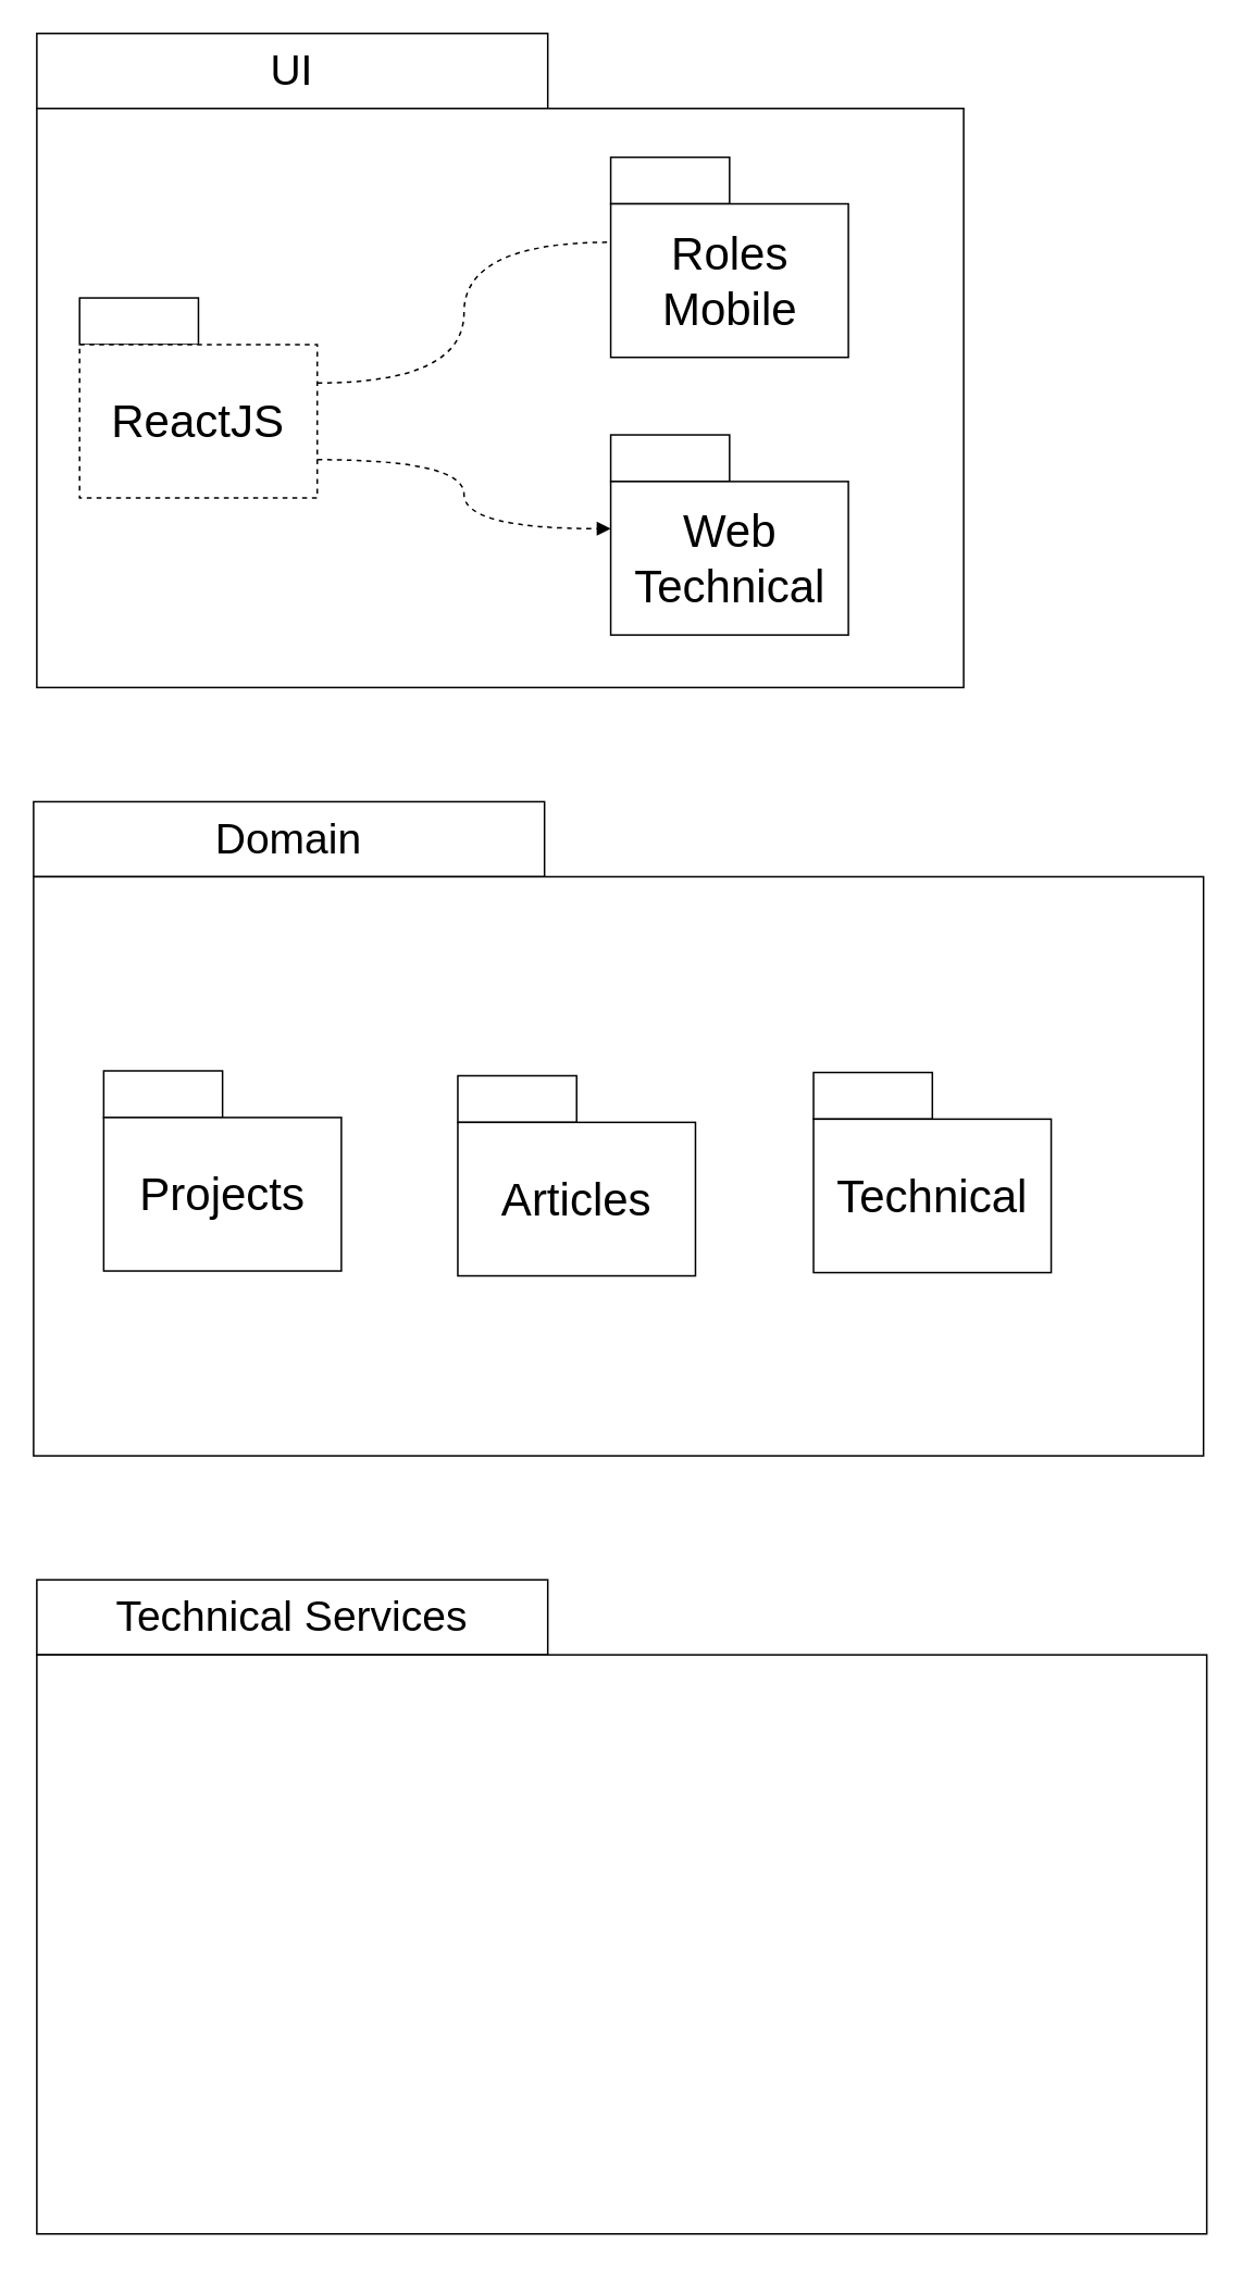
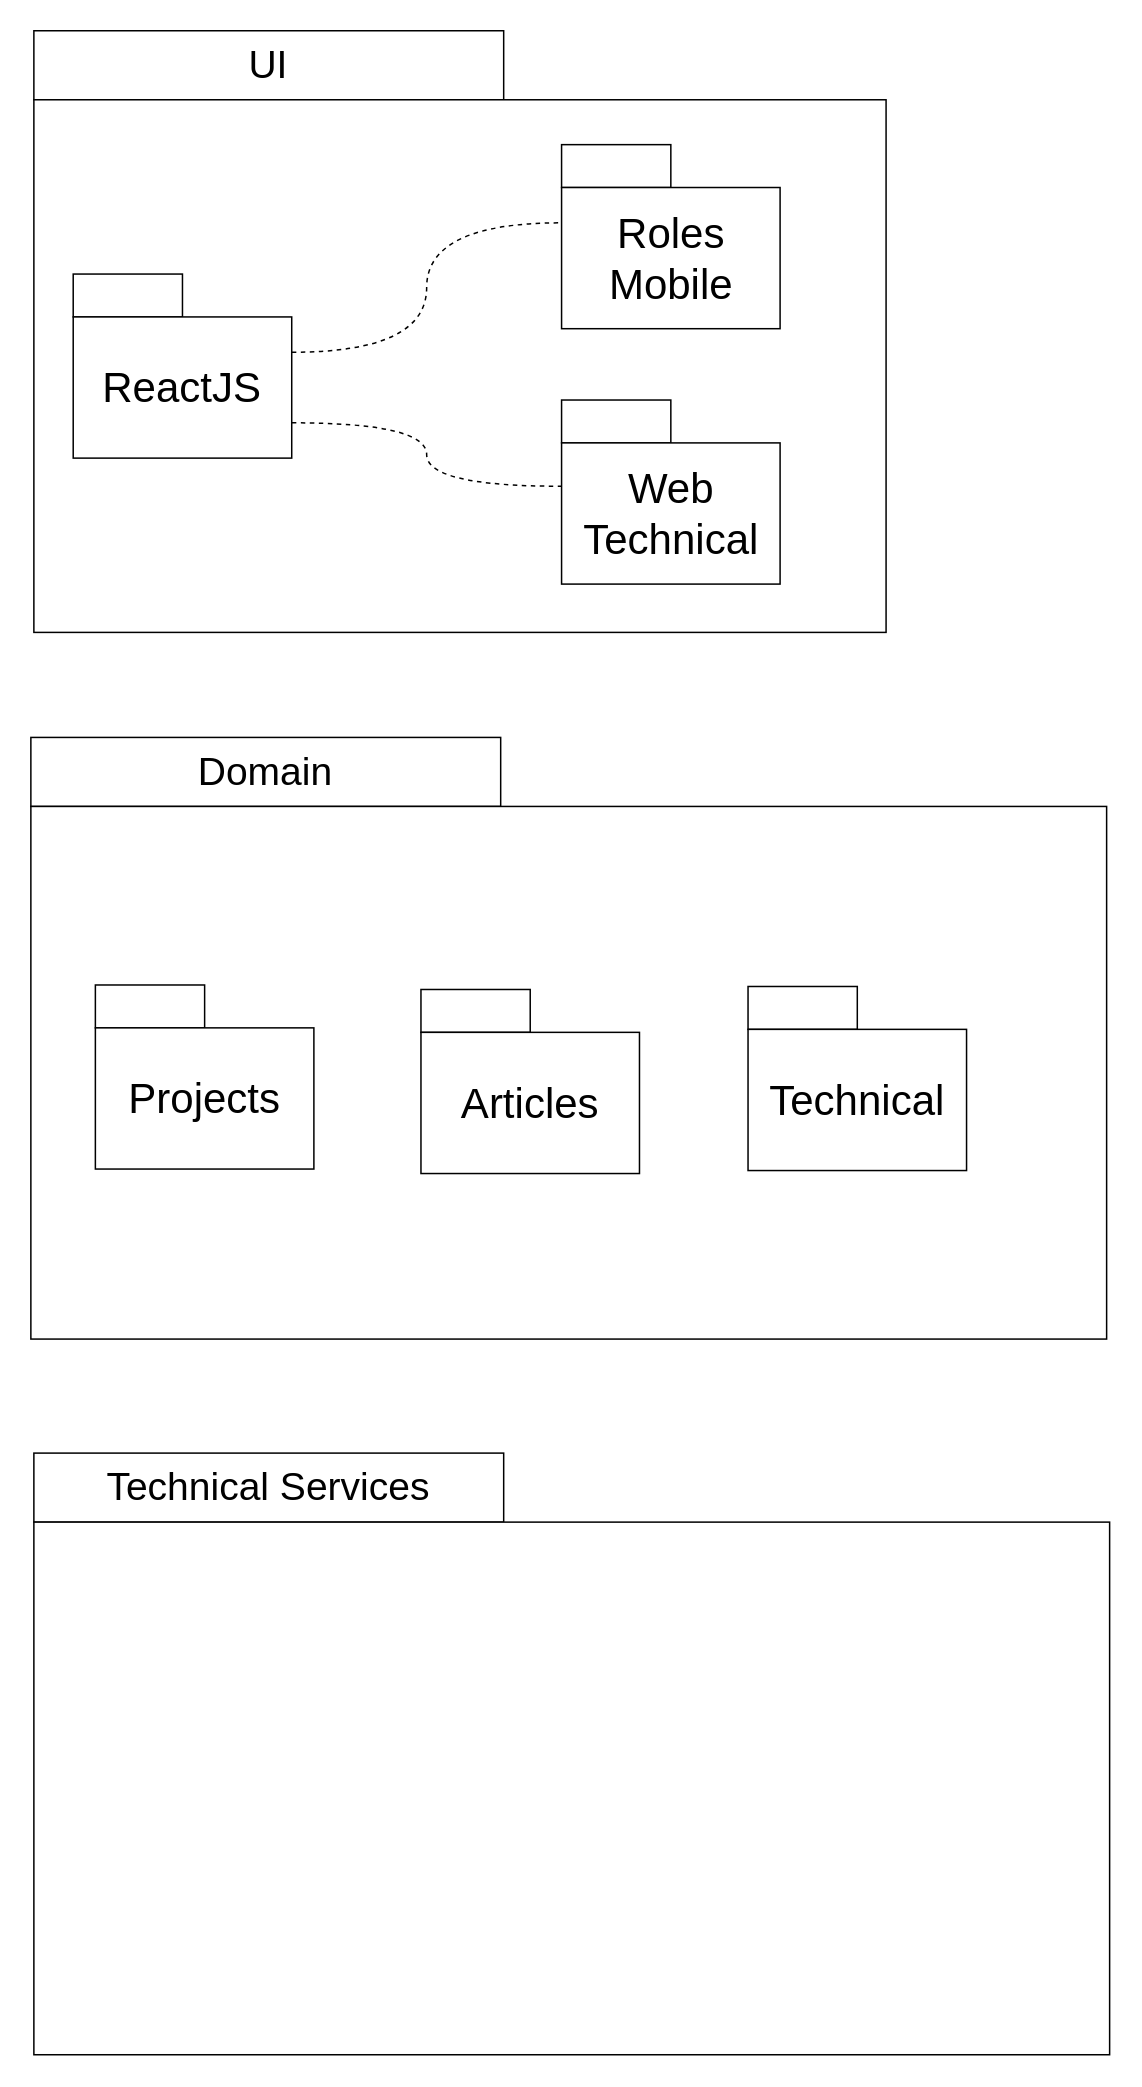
- <mxCell id="21" value="&lt;font style=&quot;font-size: 28px&quot;&gt;ReactJS&lt;/font&gt;" style="rounded=0;whiteSpace=wrap;html=1;dashed=1;" vertex="1" parent="19"><mxGeometry y="28.576" width="145.641" height="94.101" as="geometry" /></mxCell>
+ <mxCell id="21" value="&lt;font style=&quot;font-size: 28px&quot;&gt;ReactJS&lt;/font&gt;" style="rounded=0;whiteSpace=wrap;html=1;" vertex="1" parent="19"><mxGeometry y="28.576" width="145.641" height="94.101" as="geometry" /></mxCell>
- <mxCell id="26" value="" style="endArrow=block;dashed=1;html=1;exitX=1;exitY=0.75;exitDx=0;exitDy=0;entryX=0;entryY=0.307;entryDx=0;entryDy=0;entryPerimeter=0;edgeStyle=orthogonalEdgeStyle;curved=1;" edge="1" parent="13" source="21" target="24"><mxGeometry width="50" height="50" relative="1" as="geometry"><mxPoint x="179.138" y="221.932" as="sourcePoint" /><mxPoint x="359.005" y="135.675" as="targetPoint" /></mxGeometry></mxCell>
+ <mxCell id="26" value="" style="endArrow=none;dashed=1;html=1;exitX=1;exitY=0.75;exitDx=0;exitDy=0;entryX=0;entryY=0.307;entryDx=0;entryDy=0;entryPerimeter=0;edgeStyle=orthogonalEdgeStyle;curved=1;" edge="1" parent="13" source="21" target="24"><mxGeometry width="50" height="50" relative="1" as="geometry"><mxPoint x="179.138" y="221.932" as="sourcePoint" /><mxPoint x="359.005" y="135.675" as="targetPoint" /></mxGeometry></mxCell>
